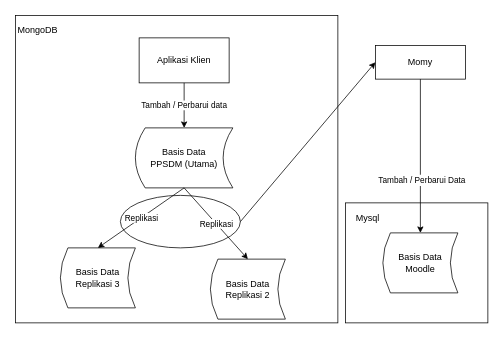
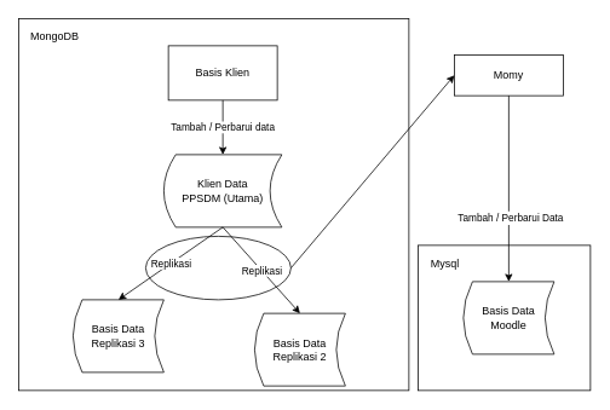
- <mxCell id="11" value="MongoDB" style="text;html=1;strokeColor=none;fillColor=none;align=center;verticalAlign=middle;whiteSpace=wrap;rounded=0;" vertex="1" parent="1"><mxGeometry x="30" y="30" width="40" height="20" as="geometry" /></mxCell>
+ <mxCell id="11" value="MongoDB" style="text;html=1;strokeColor=none;fillColor=none;align=center;verticalAlign=middle;whiteSpace=wrap;rounded=0;" vertex="1" parent="1"><mxGeometry x="40" y="30" width="40" height="20" as="geometry" /></mxCell>
- <mxCell id="4" value="Aplikasi Klien" style="rounded=0;whiteSpace=wrap;html=1;" vertex="1" parent="1"><mxGeometry x="185" y="50" width="120" height="60" as="geometry" /></mxCell>
+ <mxCell id="4" value="Basis Klien" style="rounded=0;whiteSpace=wrap;html=1;" vertex="1" parent="1"><mxGeometry x="185" y="50" width="120" height="60" as="geometry" /></mxCell>
- <mxCell id="5" value="Basis Data&lt;br&gt;PPSDM (Utama)" style="shape=dataStorage;whiteSpace=wrap;html=1;" vertex="1" parent="1"><mxGeometry x="180" y="170" width="130" height="80" as="geometry" /></mxCell>
+ <mxCell id="5" value="Klien Data&lt;br&gt;PPSDM (Utama)" style="shape=dataStorage;whiteSpace=wrap;html=1;" vertex="1" parent="1"><mxGeometry x="180" y="170" width="130" height="80" as="geometry" /></mxCell>
